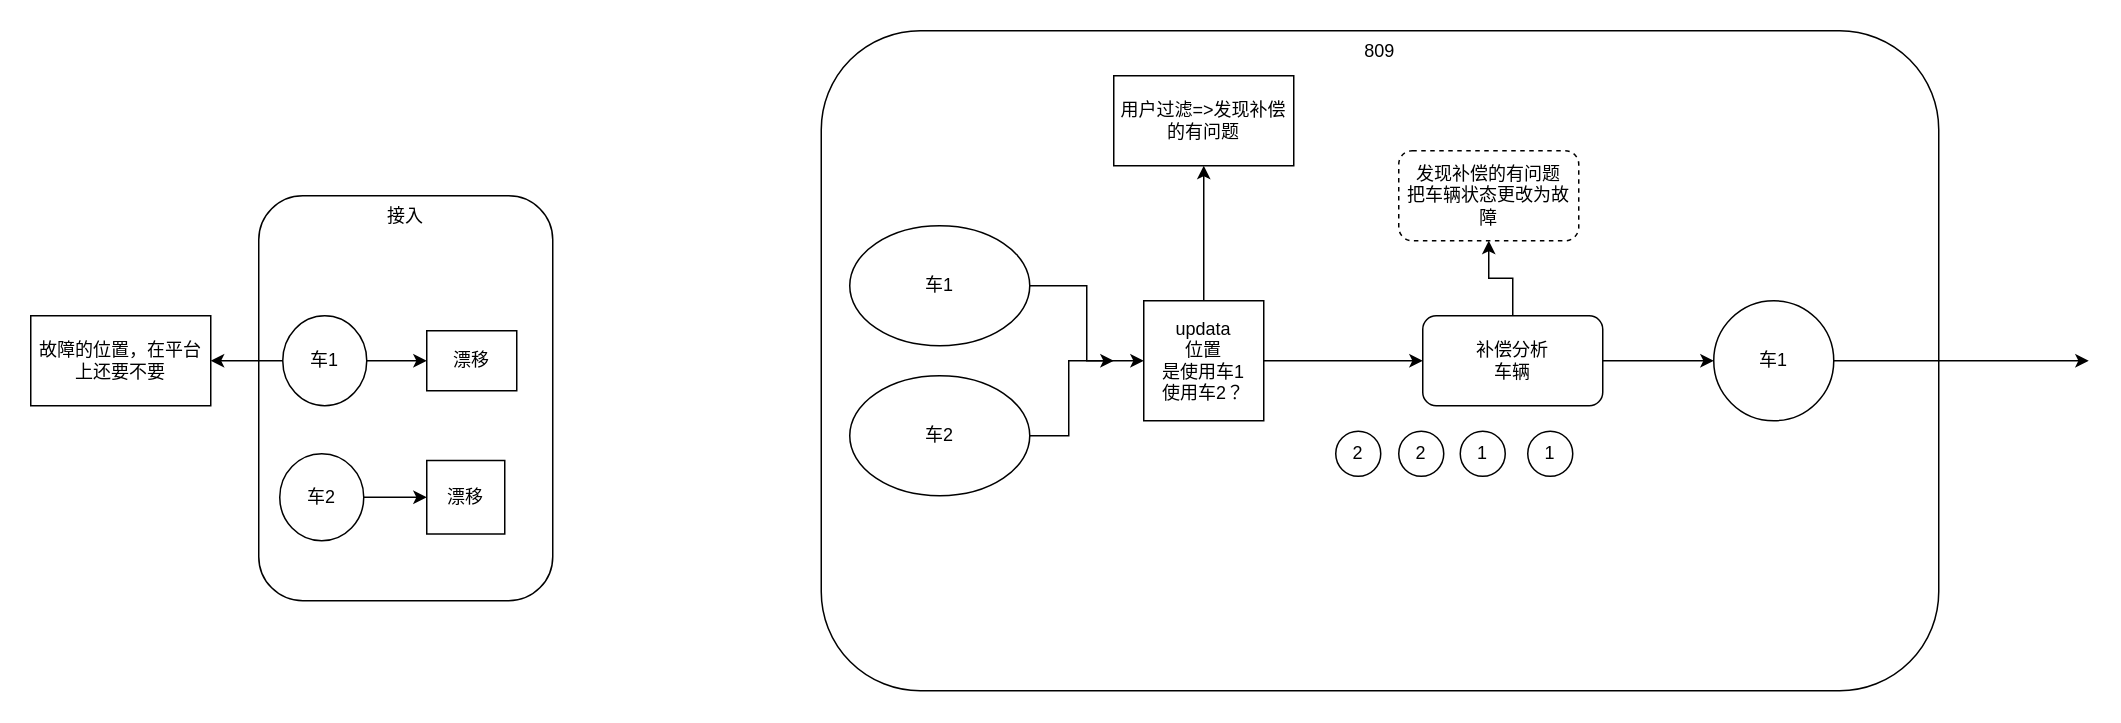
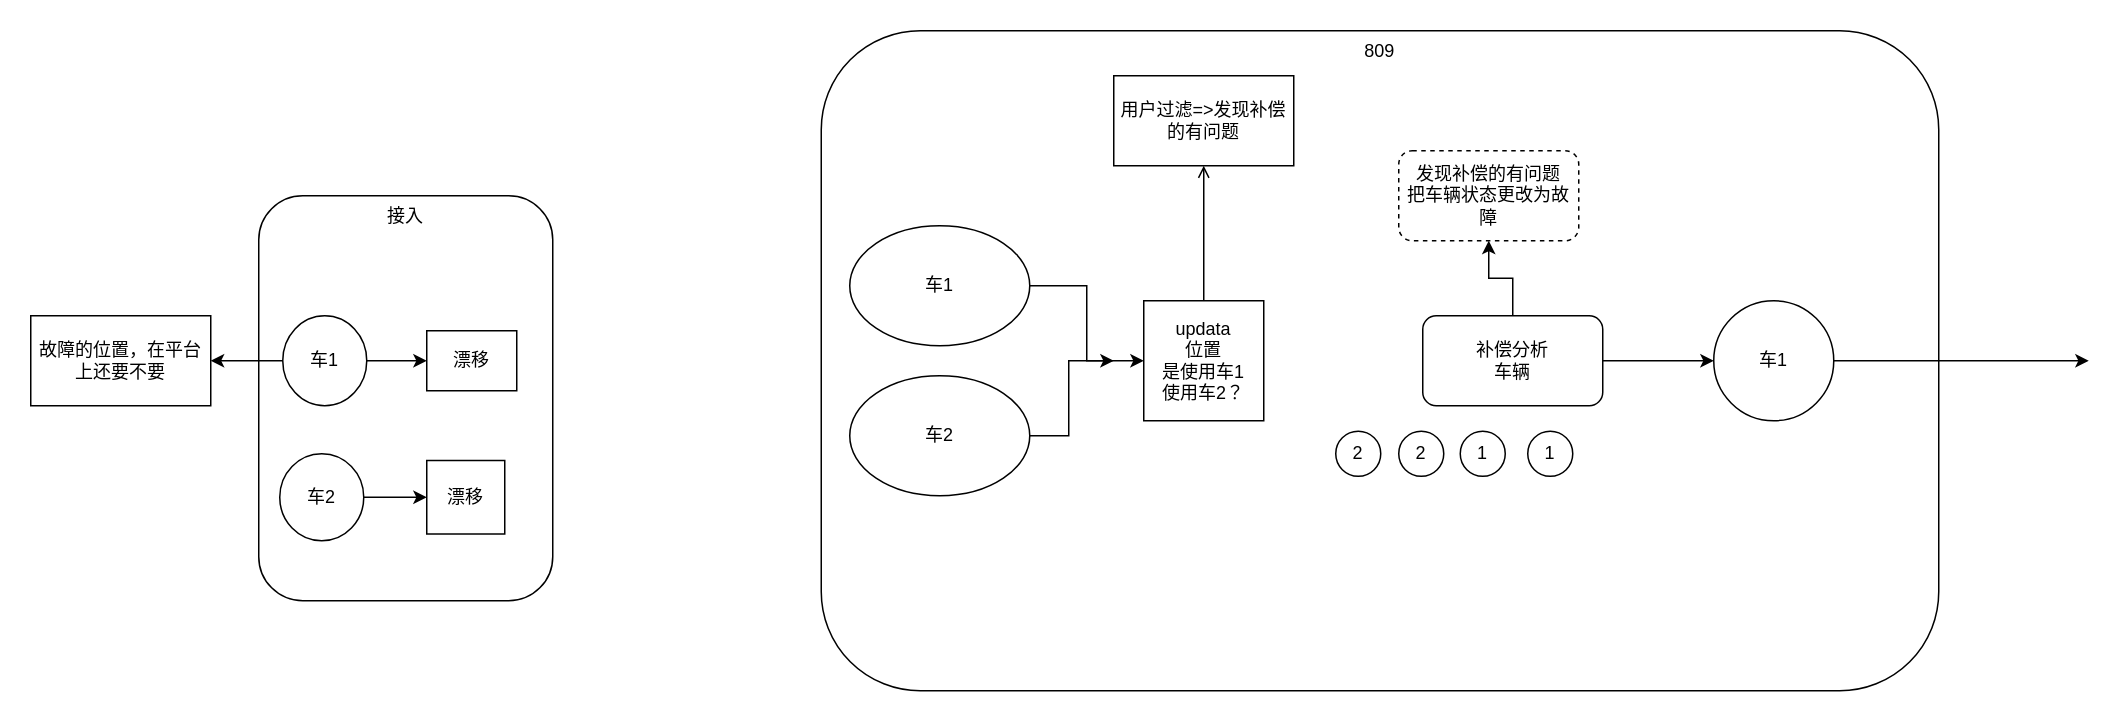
- <mxCell id="12" value="" style="edgeStyle=orthogonalEdgeStyle;rounded=0;orthogonalLoop=1;jettySize=auto;html=1;" edge="1" parent="1" source="13" target="20"><mxGeometry relative="1" as="geometry" /></mxCell>
+ <mxCell id="12" value="" style="edgeStyle=orthogonalEdgeStyle;rounded=0;orthogonalLoop=1;jettySize=auto;html=1;endArrow=open;" edge="1" parent="1" source="13" target="20"><mxGeometry relative="1" as="geometry" /></mxCell>
- <mxCell id="11" style="edgeStyle=orthogonalEdgeStyle;rounded=0;orthogonalLoop=1;jettySize=auto;html=1;entryX=0;entryY=0.5;entryDx=0;entryDy=0;" edge="1" parent="1" source="13" target="10"><mxGeometry relative="1" as="geometry" /></mxCell>
